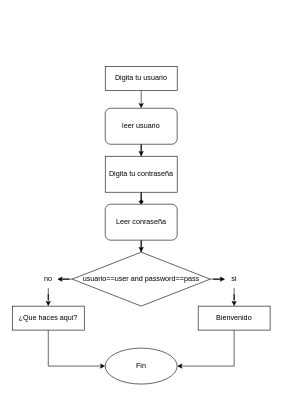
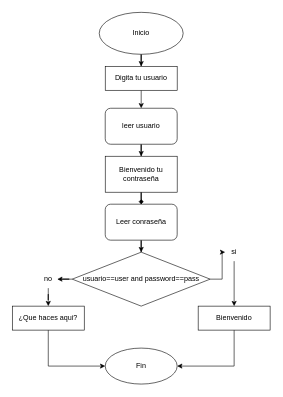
+ <mxCell id="3" value="Inicio" style="ellipse;whiteSpace=wrap;html=1;" vertex="1" parent="1"><mxGeometry x="165" y="20" width="140" height="70" as="geometry" /></mxCell>
+ <mxCell id="2" value="" style="edgeStyle=orthogonalEdgeStyle;rounded=0;orthogonalLoop=1;jettySize=auto;html=1;" edge="1" parent="1" source="3" target="5"><mxGeometry relative="1" as="geometry" /></mxCell>
- <mxCell id="9" value="Digita tu contraseña" style="rounded=0;whiteSpace=wrap;html=1;" vertex="1" parent="1"><mxGeometry x="175" y="260" width="120" height="60" as="geometry" /></mxCell>
+ <mxCell id="9" value="Bienvenido tu contraseña" style="rounded=0;whiteSpace=wrap;html=1;" vertex="1" parent="1"><mxGeometry x="175" y="260" width="120" height="60" as="geometry" /></mxCell>
- <mxCell id="18" value="si" style="text;html=1;strokeColor=none;fillColor=none;align=center;verticalAlign=middle;whiteSpace=wrap;rounded=0;" vertex="1" parent="1"><mxGeometry x="375" y="450" width="30" height="30" as="geometry" /></mxCell>
+ <mxCell id="18" value="si" style="text;html=1;strokeColor=none;fillColor=none;align=center;verticalAlign=middle;whiteSpace=wrap;rounded=0;" vertex="1" parent="1"><mxGeometry x="375" y="405" width="30" height="30" as="geometry" /></mxCell>
